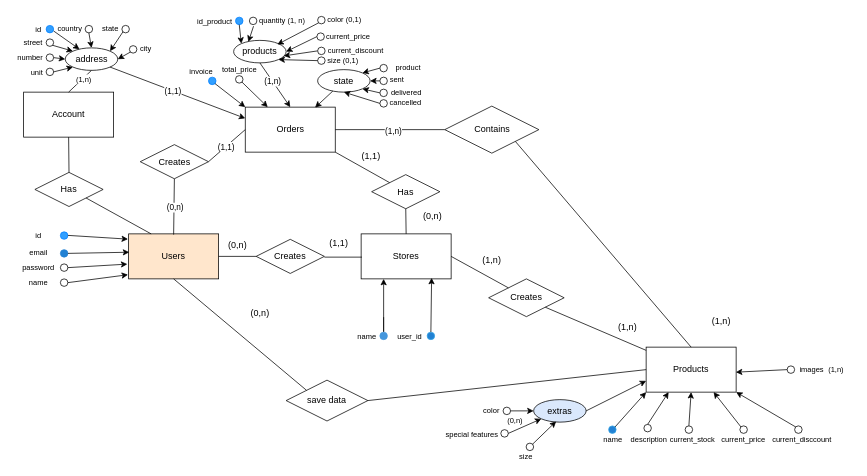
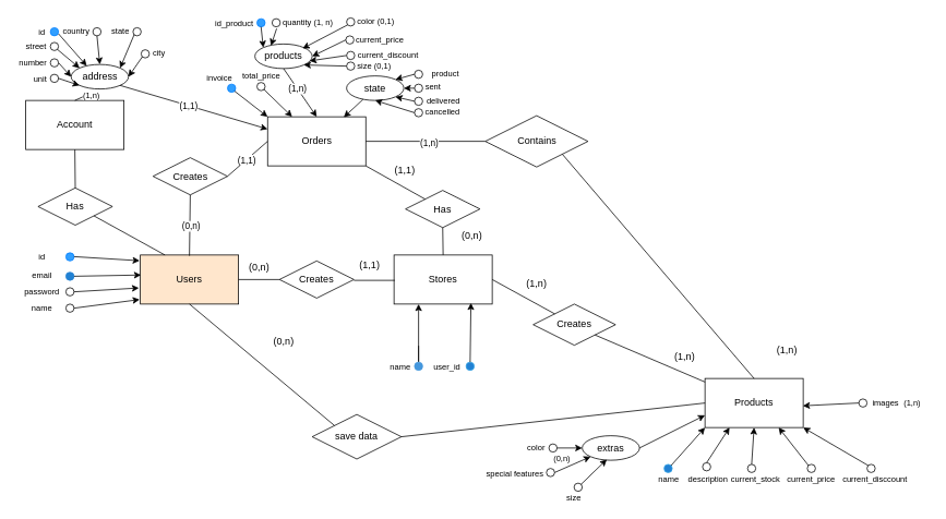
- <mxCell id="111" value="address" style="ellipse;whiteSpace=wrap;html=1;" vertex="1" parent="1"><mxGeometry x="86.5" y="63" width="70" height="30" as="geometry" /></mxCell>
+ <mxCell id="111" value="address" style="ellipse;whiteSpace=wrap;html=1;" vertex="1" parent="1"><mxGeometry x="86.5" y="78" width="70" height="30" as="geometry" /></mxCell>
- <mxCell id="65" value="extras" style="ellipse;whiteSpace=wrap;html=1;fillColor=#dae8fc;" vertex="1" parent="1"><mxGeometry x="711" y="532" width="70" height="30" as="geometry" /></mxCell>
+ <mxCell id="65" value="extras" style="ellipse;whiteSpace=wrap;html=1;" vertex="1" parent="1"><mxGeometry x="711" y="532" width="70" height="30" as="geometry" /></mxCell>
